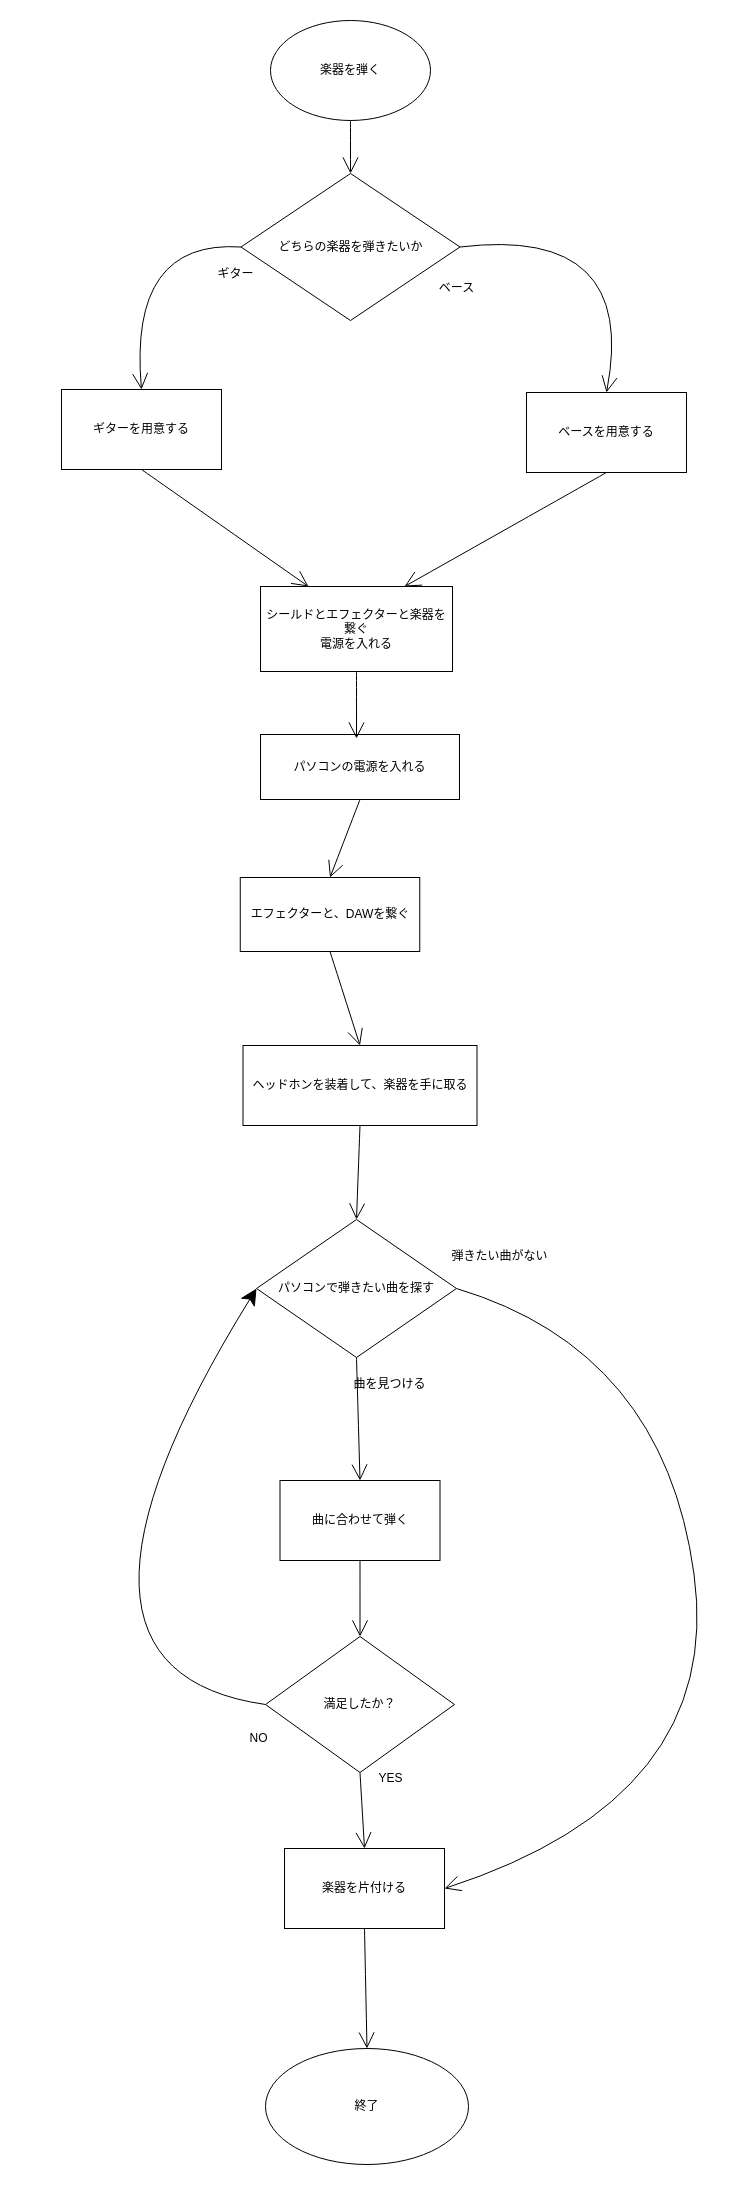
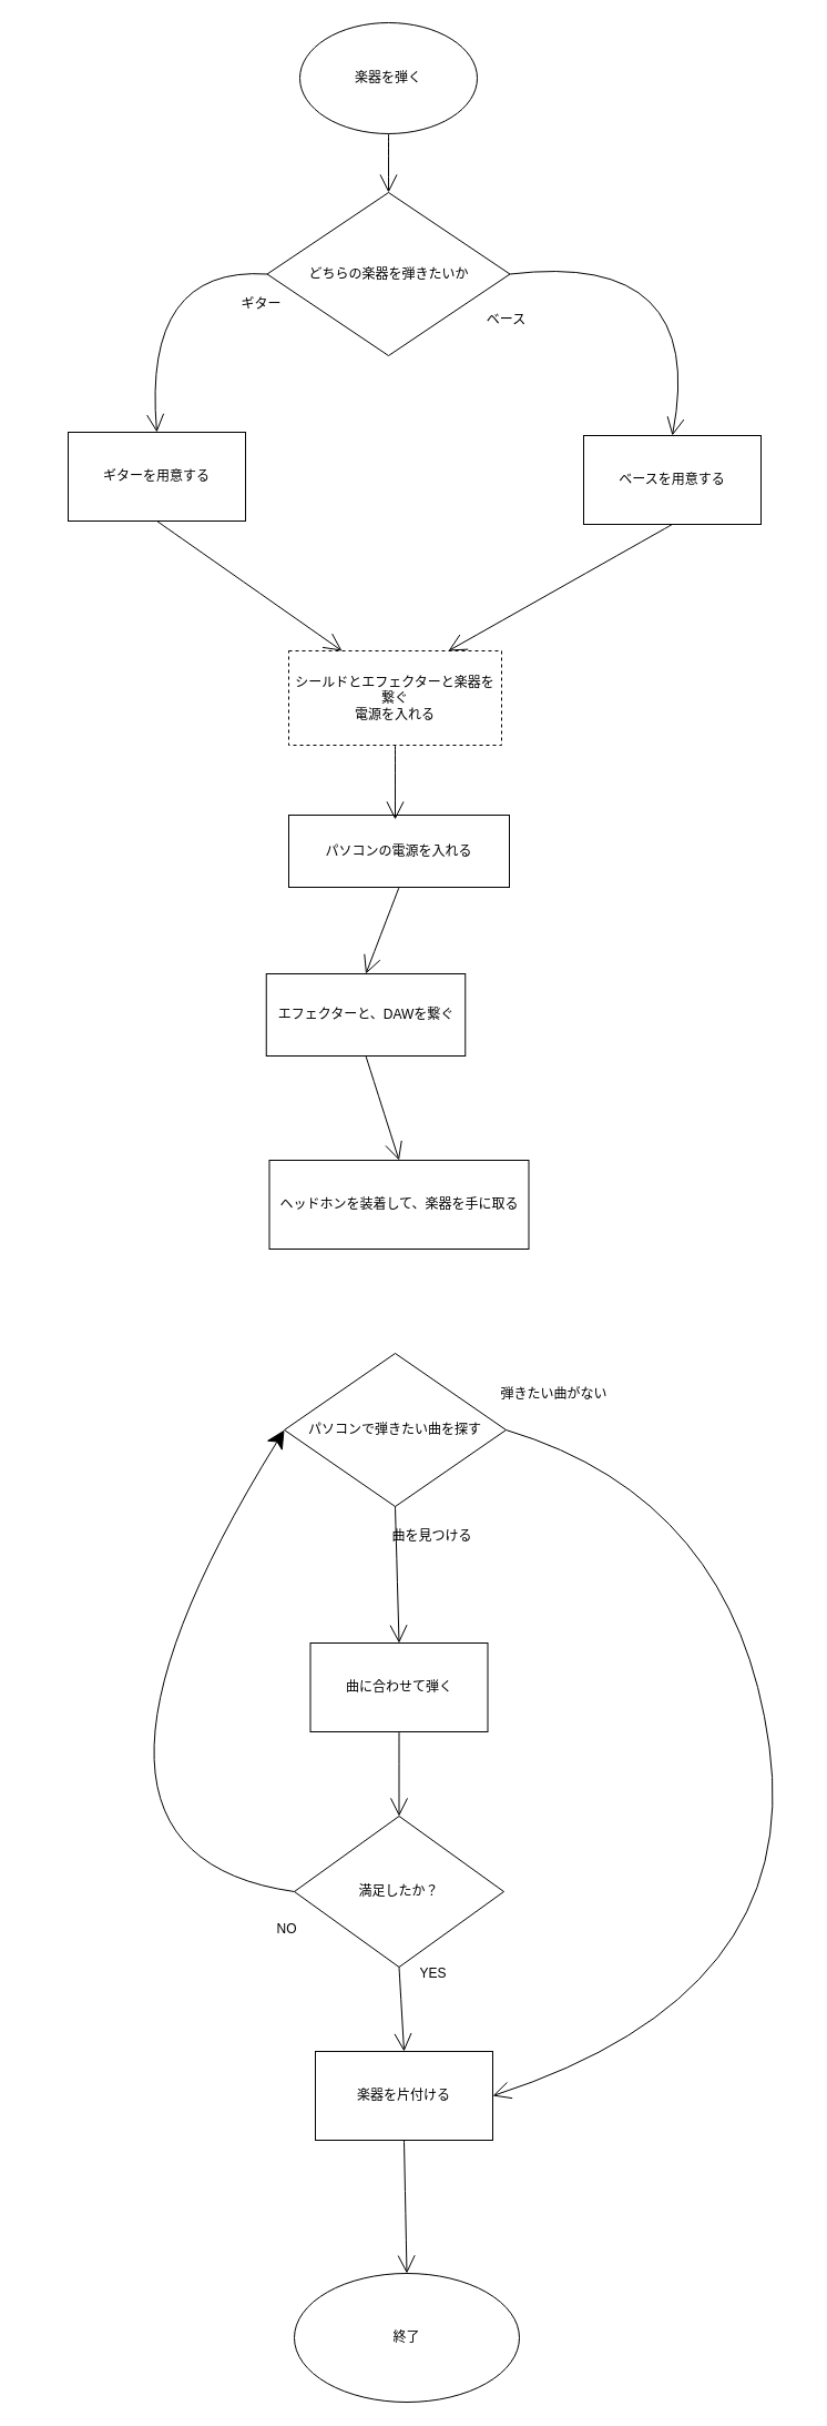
- <mxCell id="11" value="シールドとエフェクターと楽器を繋ぐ&lt;br&gt;電源を入れる" style="rounded=0;whiteSpace=wrap;html=1;hachureGap=4;" vertex="1" parent="1"><mxGeometry x="260" y="586" width="192" height="85" as="geometry" /></mxCell>
+ <mxCell id="11" value="シールドとエフェクターと楽器を繋ぐ&lt;br&gt;電源を入れる" style="rounded=0;whiteSpace=wrap;html=1;hachureGap=4;dashed=1;" vertex="1" parent="1"><mxGeometry x="260" y="586" width="192" height="85" as="geometry" /></mxCell>
- <mxCell id="22" value="" style="edgeStyle=none;orthogonalLoop=1;jettySize=auto;html=1;rounded=0;endArrow=open;startSize=14;endSize=14;sourcePerimeterSpacing=8;targetPerimeterSpacing=8;curved=1;exitX=0.5;exitY=1;exitDx=0;exitDy=0;entryX=0.5;entryY=0;entryDx=0;entryDy=0;" edge="1" parent="1" source="18" target="20"><mxGeometry width="120" relative="1" as="geometry"><mxPoint x="317" y="1226" as="sourcePoint" /><mxPoint x="437" y="1226" as="targetPoint" /><Array as="points" /></mxGeometry></mxCell>
